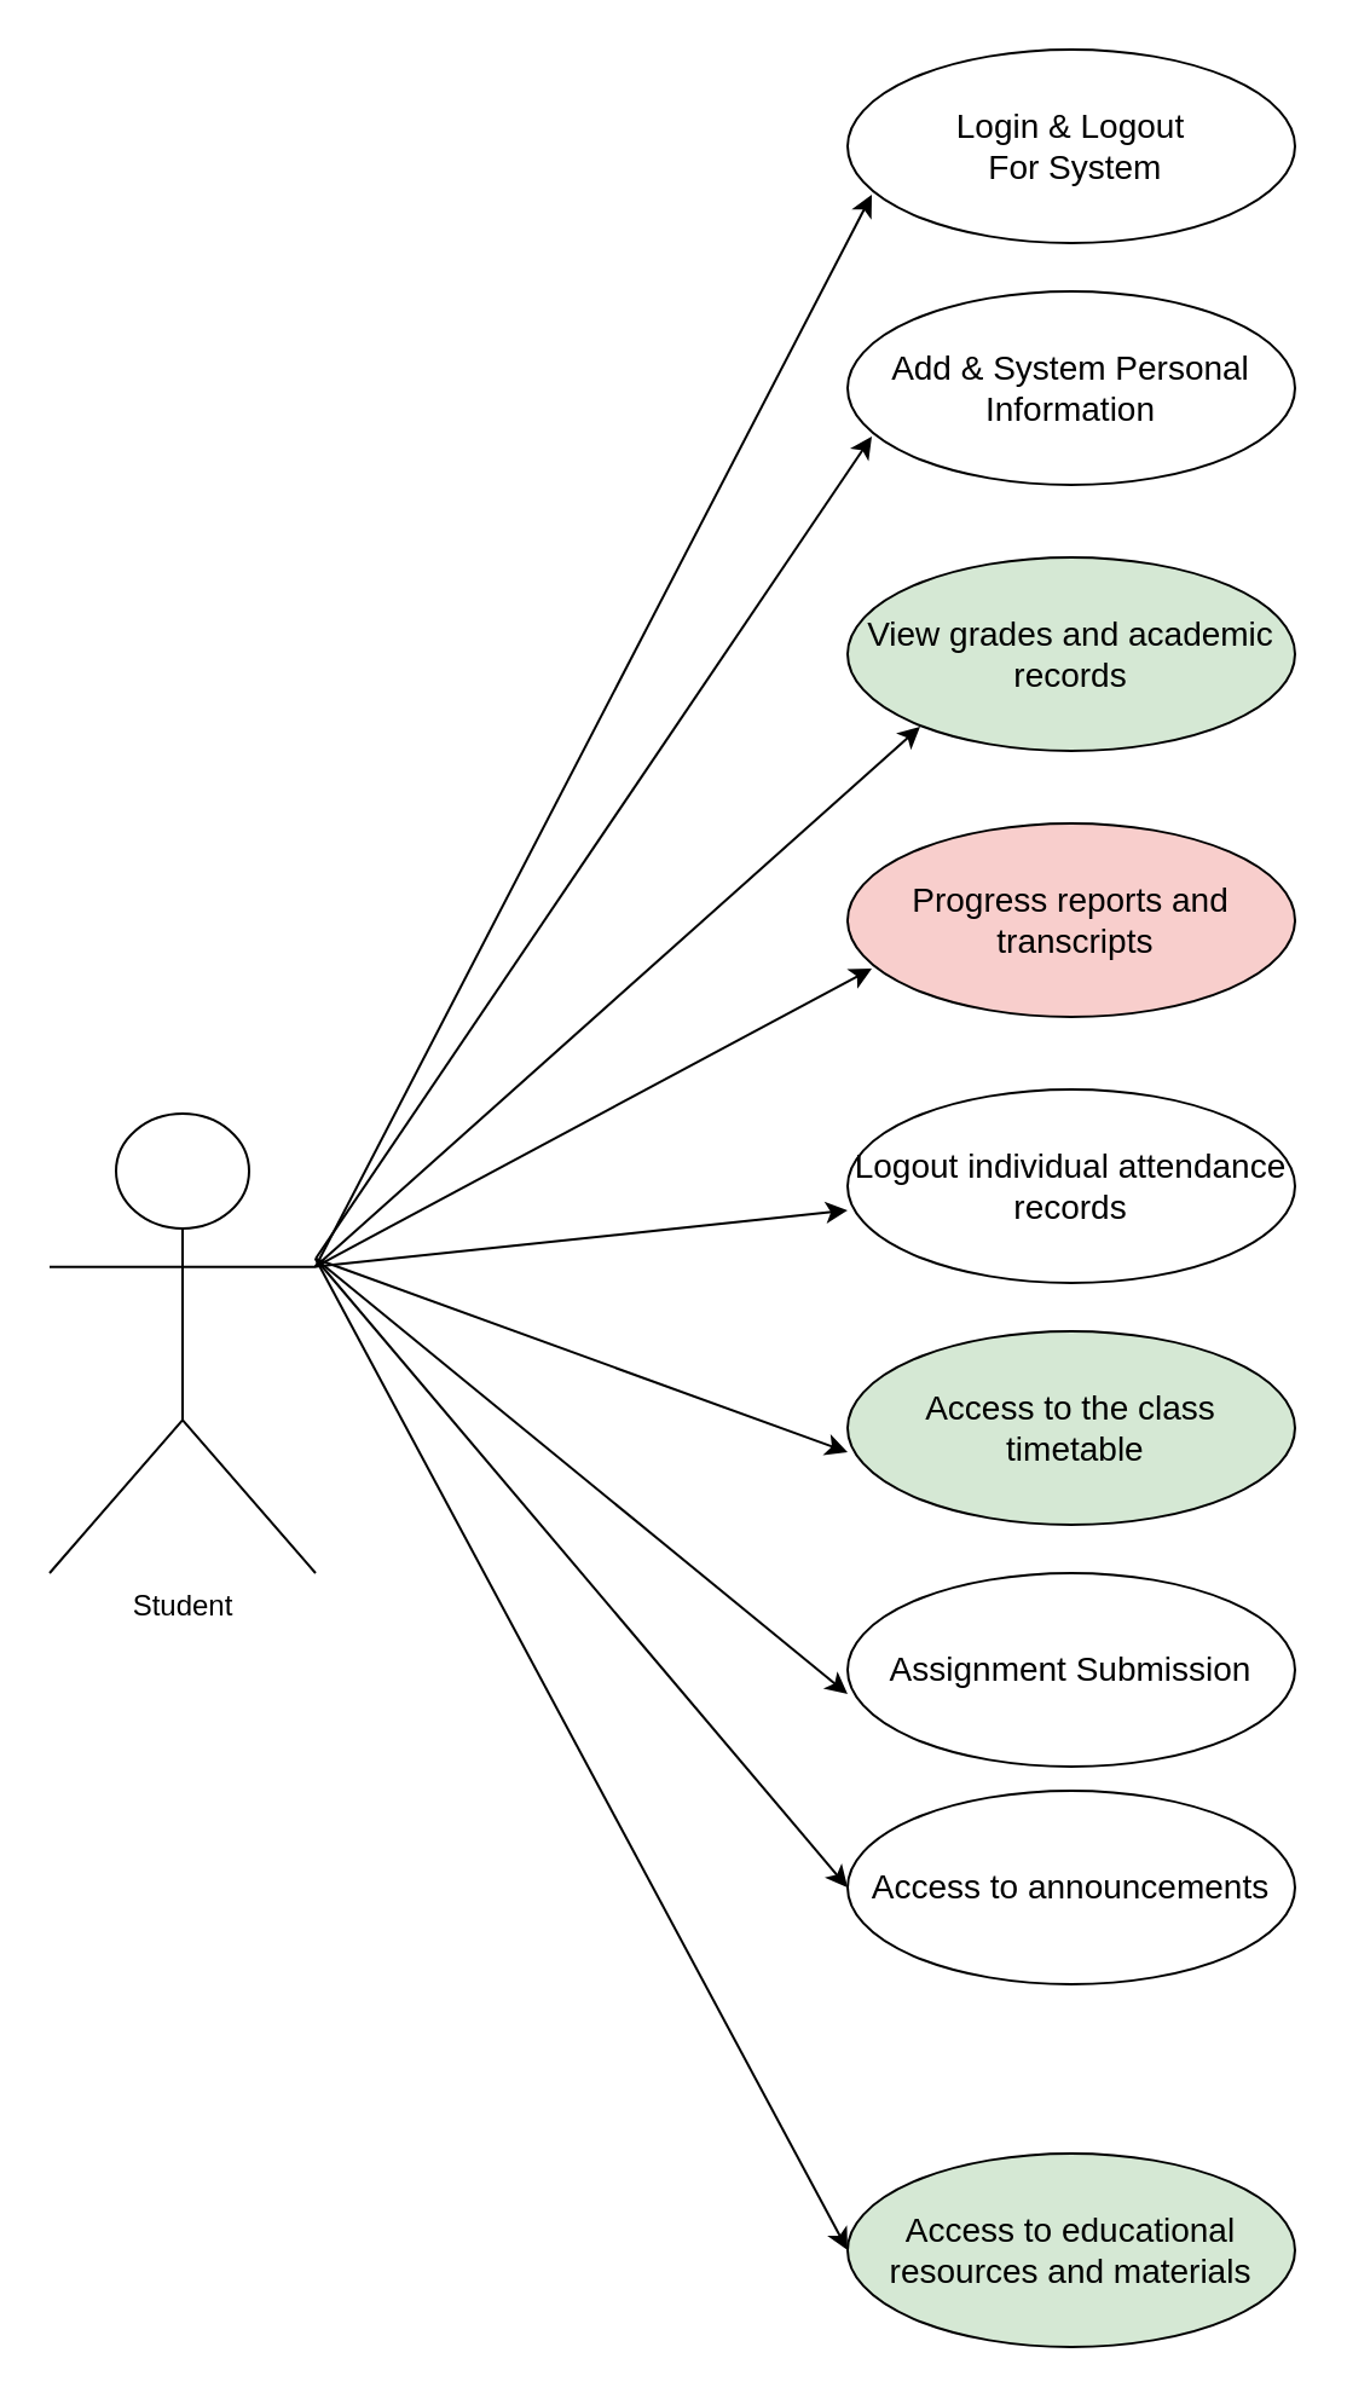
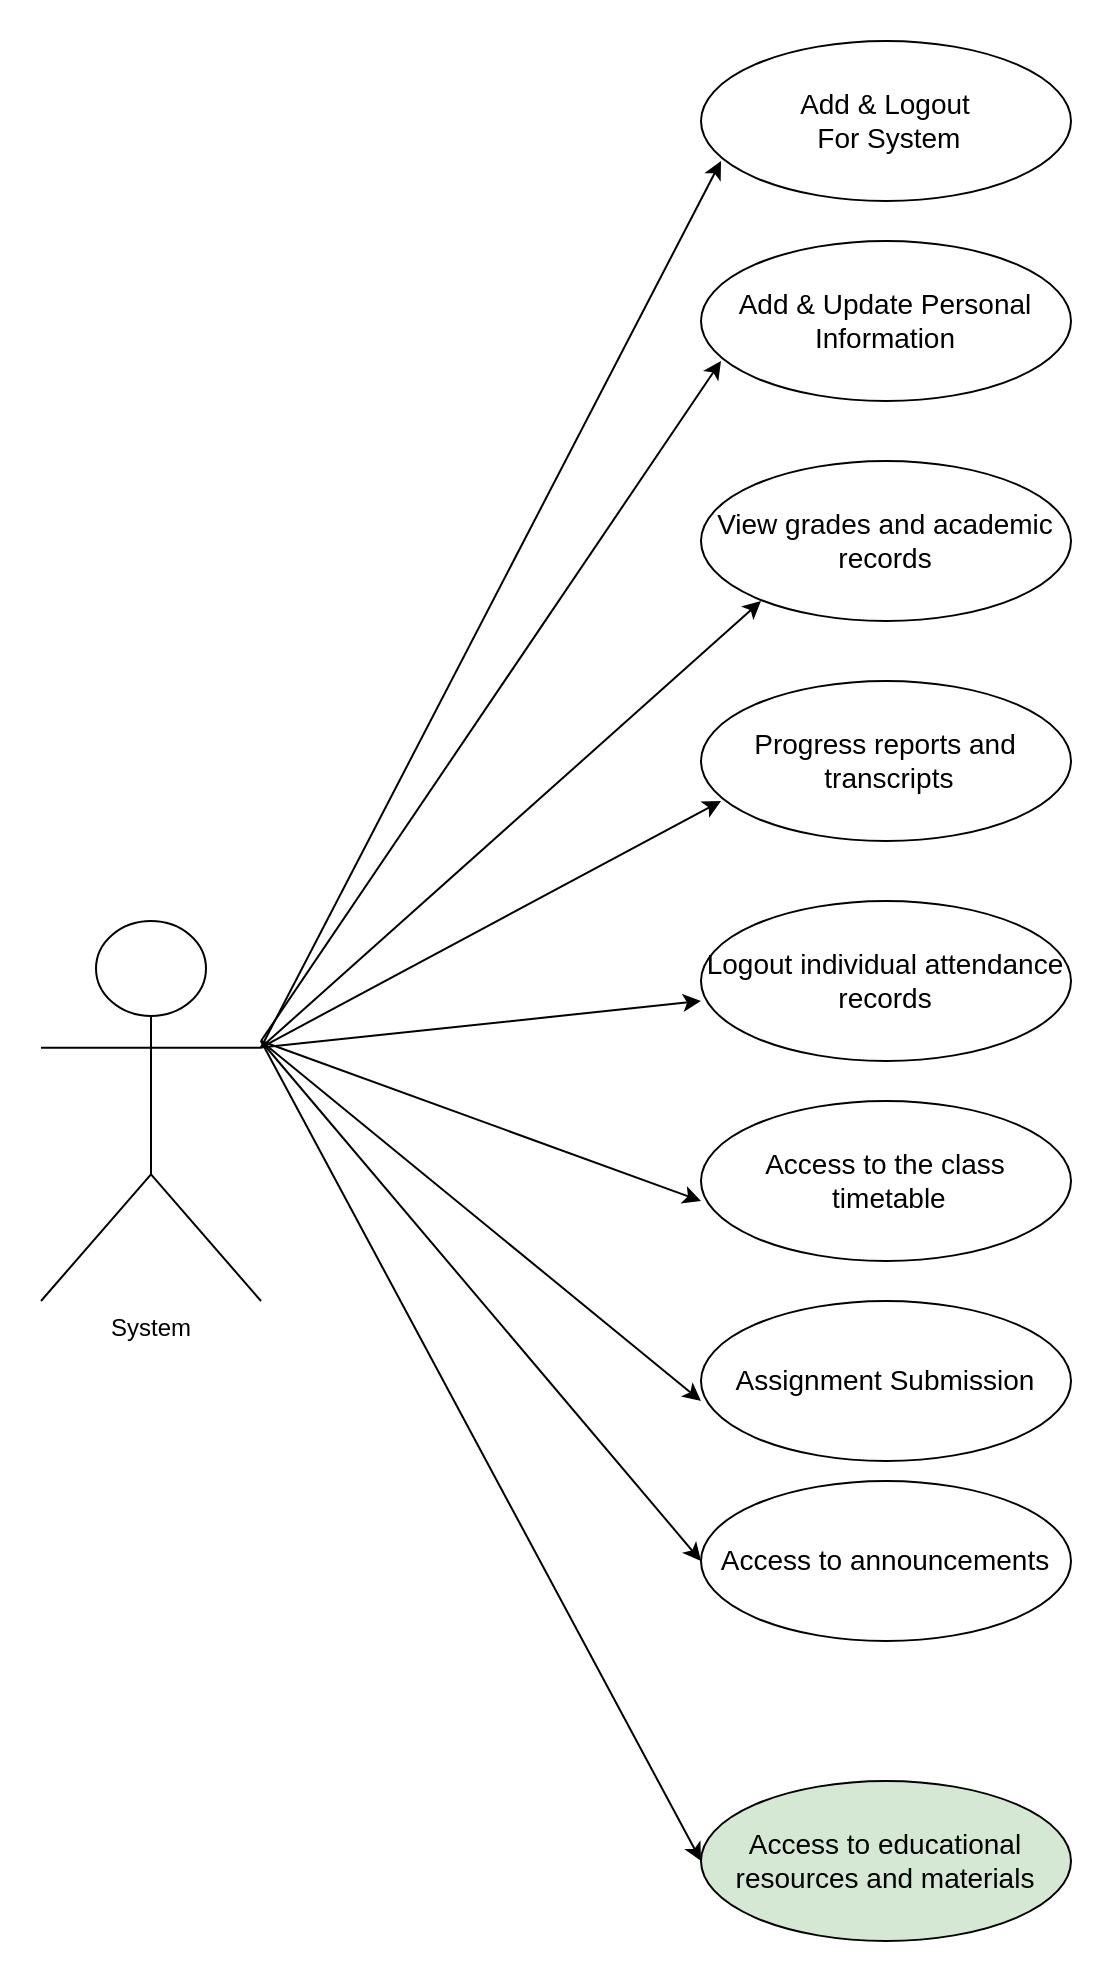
- <mxCell id="3" value="&lt;font style=&quot;font-size: 14px;&quot;&gt;Login &amp;amp; Logout&lt;br&gt;&amp;nbsp;For System&lt;/font&gt;" style="ellipse;whiteSpace=wrap;html=1;" vertex="1" parent="1"><mxGeometry x="350" y="20" width="185" height="80" as="geometry" /></mxCell>
+ <mxCell id="3" value="&lt;font style=&quot;font-size: 14px;&quot;&gt;Add &amp;amp; Logout&lt;br&gt;&amp;nbsp;For System&lt;/font&gt;" style="ellipse;whiteSpace=wrap;html=1;" vertex="1" parent="1"><mxGeometry x="350" y="20" width="185" height="80" as="geometry" /></mxCell>
- <mxCell id="4" value="&lt;font style=&quot;font-size: 14px;&quot;&gt;Add &amp;amp; System Personal Information&lt;/font&gt;" style="ellipse;whiteSpace=wrap;html=1;" vertex="1" parent="1"><mxGeometry x="350" y="120" width="185" height="80" as="geometry" /></mxCell>
+ <mxCell id="4" value="&lt;font style=&quot;font-size: 14px;&quot;&gt;Add &amp;amp; Update Personal Information&lt;/font&gt;" style="ellipse;whiteSpace=wrap;html=1;" vertex="1" parent="1"><mxGeometry x="350" y="120" width="185" height="80" as="geometry" /></mxCell>
- <mxCell id="5" value="&lt;div&gt;&lt;font style=&quot;font-size: 14px;&quot;&gt;View grades and academic records&lt;/font&gt;&lt;/div&gt;" style="ellipse;whiteSpace=wrap;html=1;fillColor=#d5e8d4;" vertex="1" parent="1"><mxGeometry x="350" y="230" width="185" height="80" as="geometry" /></mxCell>
+ <mxCell id="5" value="&lt;div&gt;&lt;font style=&quot;font-size: 14px;&quot;&gt;View grades and academic records&lt;/font&gt;&lt;/div&gt;" style="ellipse;whiteSpace=wrap;html=1;" vertex="1" parent="1"><mxGeometry x="350" y="230" width="185" height="80" as="geometry" /></mxCell>
- <mxCell id="6" value="&lt;div style=&quot;font-size: 14px;&quot;&gt;&lt;font style=&quot;font-size: 14px;&quot;&gt;Progress reports and&lt;/font&gt;&lt;/div&gt;&lt;div style=&quot;font-size: 14px;&quot;&gt;&lt;font style=&quot;font-size: 14px;&quot;&gt;&amp;nbsp;transcripts&lt;/font&gt;&lt;/div&gt;" style="ellipse;whiteSpace=wrap;html=1;fillColor=#f8cecc;" vertex="1" parent="1"><mxGeometry x="350" y="340" width="185" height="80" as="geometry" /></mxCell>
+ <mxCell id="6" value="&lt;div style=&quot;font-size: 14px;&quot;&gt;&lt;font style=&quot;font-size: 14px;&quot;&gt;Progress reports and&lt;/font&gt;&lt;/div&gt;&lt;div style=&quot;font-size: 14px;&quot;&gt;&lt;font style=&quot;font-size: 14px;&quot;&gt;&amp;nbsp;transcripts&lt;/font&gt;&lt;/div&gt;" style="ellipse;whiteSpace=wrap;html=1;" vertex="1" parent="1"><mxGeometry x="350" y="340" width="185" height="80" as="geometry" /></mxCell>
- <mxCell id="8" value="&lt;div style=&quot;font-size: 14px;&quot;&gt;&lt;font style=&quot;font-size: 14px;&quot;&gt;Access to the class&lt;/font&gt;&lt;/div&gt;&lt;div style=&quot;font-size: 14px;&quot;&gt;&lt;font style=&quot;font-size: 14px;&quot;&gt;&amp;nbsp;timetable&lt;/font&gt;&lt;/div&gt;" style="ellipse;whiteSpace=wrap;html=1;fillColor=#d5e8d4;" vertex="1" parent="1"><mxGeometry x="350" y="550" width="185" height="80" as="geometry" /></mxCell>
+ <mxCell id="8" value="&lt;div style=&quot;font-size: 14px;&quot;&gt;&lt;font style=&quot;font-size: 14px;&quot;&gt;Access to the class&lt;/font&gt;&lt;/div&gt;&lt;div style=&quot;font-size: 14px;&quot;&gt;&lt;font style=&quot;font-size: 14px;&quot;&gt;&amp;nbsp;timetable&lt;/font&gt;&lt;/div&gt;" style="ellipse;whiteSpace=wrap;html=1;" vertex="1" parent="1"><mxGeometry x="350" y="550" width="185" height="80" as="geometry" /></mxCell>
- <mxCell id="2" value="Student" style="shape=umlActor;verticalLabelPosition=bottom;verticalAlign=top;html=1;outlineConnect=0;" vertex="1" parent="1"><mxGeometry x="20" y="460" width="110" height="190" as="geometry" /></mxCell>
+ <mxCell id="2" value="System" style="shape=umlActor;verticalLabelPosition=bottom;verticalAlign=top;html=1;outlineConnect=0;" vertex="1" parent="1"><mxGeometry x="20" y="460" width="110" height="190" as="geometry" /></mxCell>
